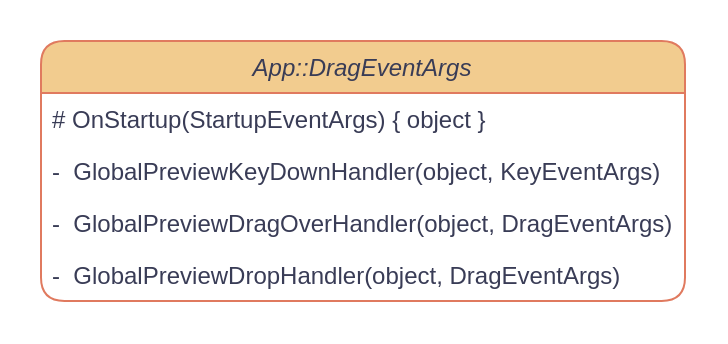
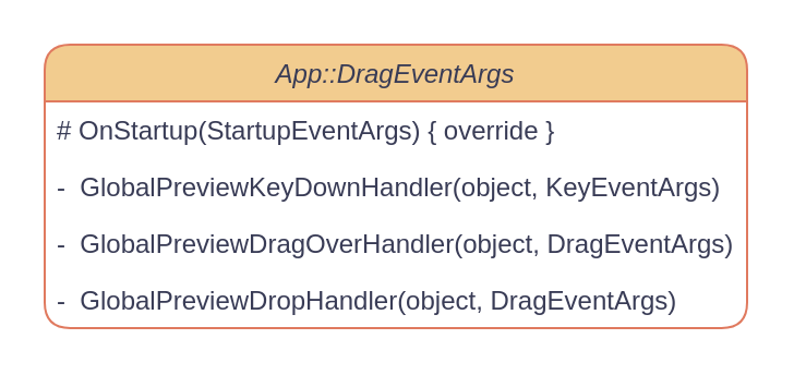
- <mxCell id="3" value="# OnStartup(StartupEventArgs) { object }" style="text;align=left;verticalAlign=top;spacingLeft=4;spacingRight=4;overflow=hidden;rotatable=0;points=[[0,0.5],[1,0.5]];portConstraint=eastwest;labelBackgroundColor=none;fontColor=#393C56;rounded=1;" vertex="1" parent="2"><mxGeometry y="26" width="322" height="26" as="geometry" /></mxCell>
+ <mxCell id="3" value="# OnStartup(StartupEventArgs) { override }" style="text;align=left;verticalAlign=top;spacingLeft=4;spacingRight=4;overflow=hidden;rotatable=0;points=[[0,0.5],[1,0.5]];portConstraint=eastwest;labelBackgroundColor=none;fontColor=#393C56;rounded=1;" vertex="1" parent="2"><mxGeometry y="26" width="322" height="26" as="geometry" /></mxCell>
